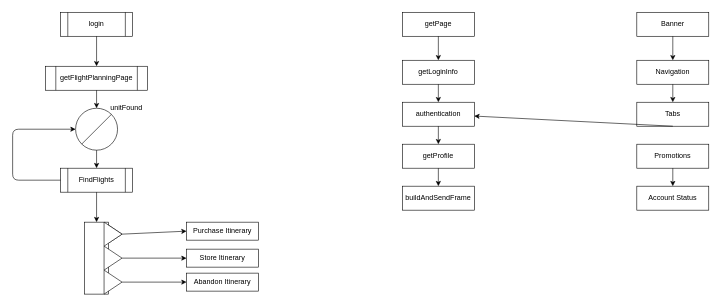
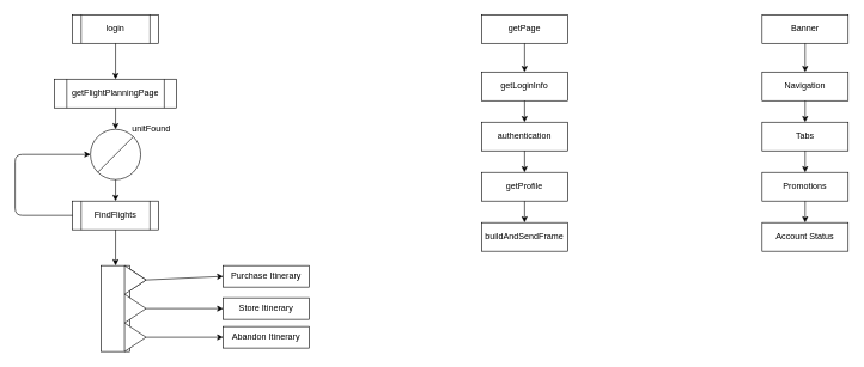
- <mxCell id="40" value="" style="endArrow=classic;html=1;exitX=0.5;exitY=1;exitDx=0;exitDy=0;" edge="1" parent="1" source="35" target="26"><mxGeometry width="50" height="50" relative="1" as="geometry"><mxPoint x="910" y="240" as="sourcePoint" /><mxPoint x="960" y="190" as="targetPoint" /></mxGeometry></mxCell>
+ <mxCell id="40" value="" style="endArrow=classic;html=1;exitX=0.5;exitY=1;exitDx=0;exitDy=0;entryX=0.5;entryY=0;entryDx=0;entryDy=0;" edge="1" parent="1" source="35" target="36"><mxGeometry width="50" height="50" relative="1" as="geometry"><mxPoint x="910" y="240" as="sourcePoint" /><mxPoint x="960" y="190" as="targetPoint" /></mxGeometry></mxCell>
